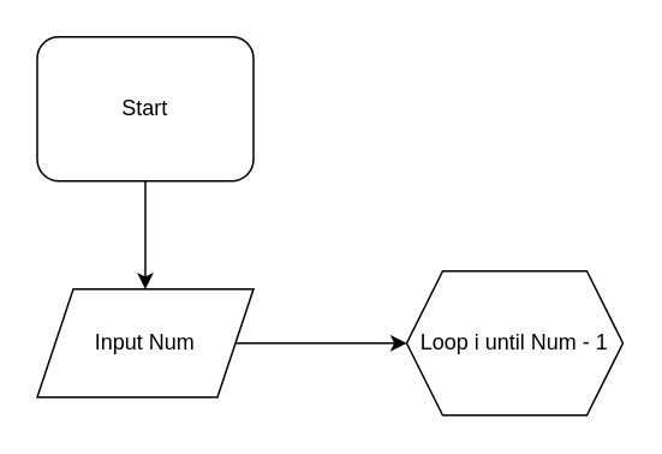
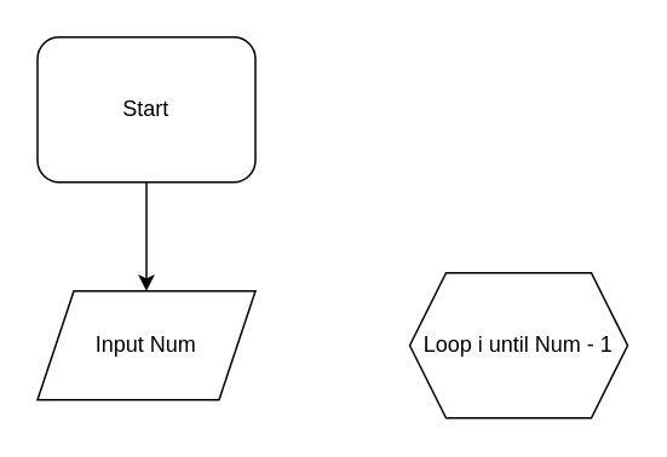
- <mxCell id="5" style="edgeStyle=none;html=1;entryX=0;entryY=0.5;entryDx=0;entryDy=0;" edge="1" parent="1" source="6" target="2"><mxGeometry relative="1" as="geometry" /></mxCell>
